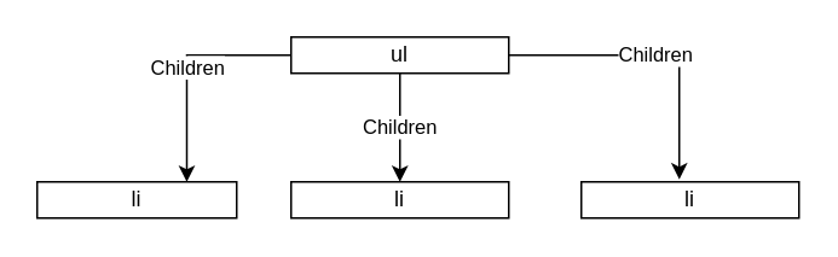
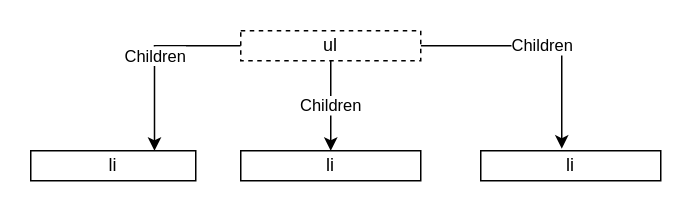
- <mxCell id="5" value="ul" style="rounded=0;whiteSpace=wrap;html=1;" vertex="1" parent="1"><mxGeometry x="160" y="20" width="120" height="20" as="geometry" /></mxCell>
+ <mxCell id="5" value="ul" style="rounded=0;whiteSpace=wrap;html=1;dashed=1;" vertex="1" parent="1"><mxGeometry x="160" y="20" width="120" height="20" as="geometry" /></mxCell>
